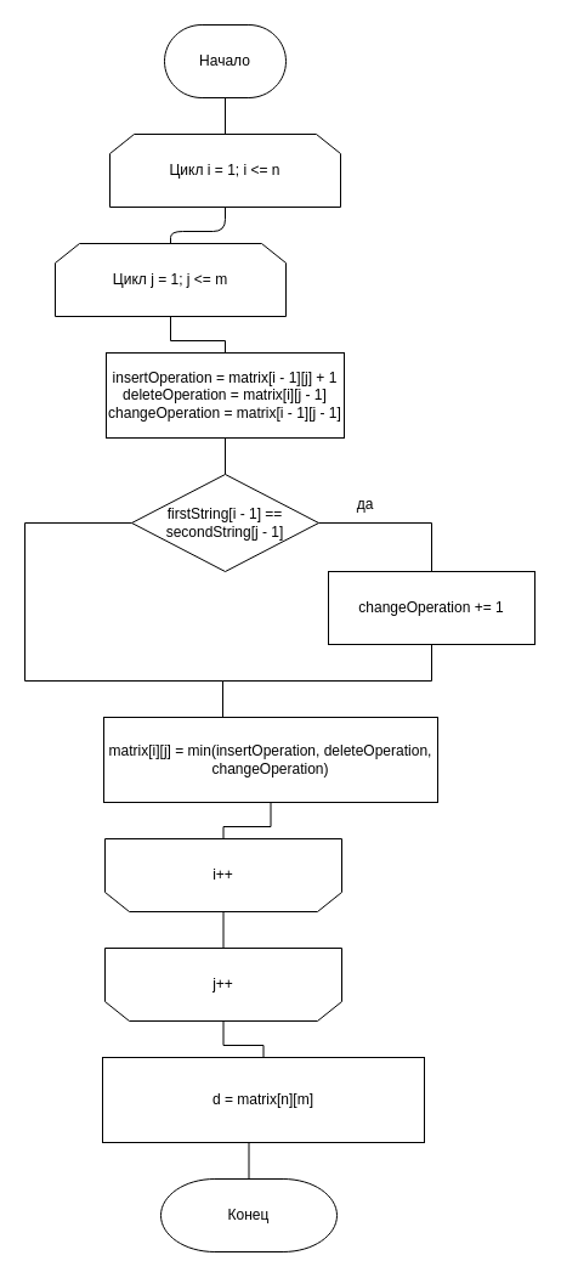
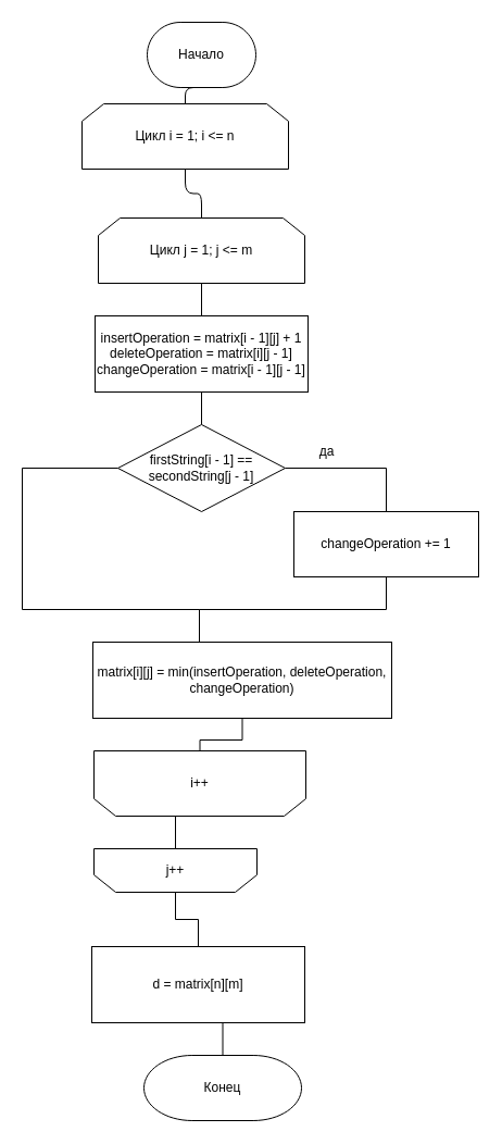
- <mxCell id="5" value="Цикл i = 1; i &amp;lt;= n" style="shape=loopLimit;whiteSpace=wrap;html=1;strokeWidth=1;" vertex="1" parent="1"><mxGeometry x="90" y="110" width="190" height="60" as="geometry" /></mxCell>
+ <mxCell id="5" value="Цикл i = 1; i &amp;lt;= n" style="shape=loopLimit;whiteSpace=wrap;html=1;strokeWidth=1;" vertex="1" parent="1"><mxGeometry x="75" y="95" width="190" height="60" as="geometry" /></mxCell>
- <mxCell id="7" value="Цикл j = 1; j &amp;lt;= m" style="shape=loopLimit;whiteSpace=wrap;html=1;strokeWidth=1;" vertex="1" parent="1"><mxGeometry x="45" y="200" width="190" height="60" as="geometry" /></mxCell>
+ <mxCell id="7" value="Цикл j = 1; j &amp;lt;= m" style="shape=loopLimit;whiteSpace=wrap;html=1;strokeWidth=1;" vertex="1" parent="1"><mxGeometry x="90" y="200" width="190" height="60" as="geometry" /></mxCell>
- <mxCell id="20" value="j++" style="shape=loopLimit;whiteSpace=wrap;html=1;strokeWidth=1;direction=west;" vertex="1" parent="1"><mxGeometry x="86" y="780" width="195" height="60" as="geometry" /></mxCell>
+ <mxCell id="20" value="j++" style="shape=loopLimit;whiteSpace=wrap;html=1;strokeWidth=1;direction=west;" vertex="1" parent="1"><mxGeometry x="86" y="780" width="150" height="40" as="geometry" /></mxCell>
- <mxCell id="24" value="&lt;p class=&quot;p1&quot;&gt;&lt;span style=&quot;text-align: left;&quot;&gt;d = matrix[n][m]&lt;/span&gt;&lt;br&gt;&lt;/p&gt;" style="rounded=0;whiteSpace=wrap;html=1;strokeWidth=1;align=center;" vertex="1" parent="1"><mxGeometry x="84" y="870" width="265" height="70" as="geometry" /></mxCell>
+ <mxCell id="24" value="&lt;p class=&quot;p1&quot;&gt;&lt;span style=&quot;text-align: left;&quot;&gt;d = matrix[n][m]&lt;/span&gt;&lt;br&gt;&lt;/p&gt;" style="rounded=0;whiteSpace=wrap;html=1;strokeWidth=1;align=center;" vertex="1" parent="1"><mxGeometry x="84" y="870" width="196" height="70" as="geometry" /></mxCell>
